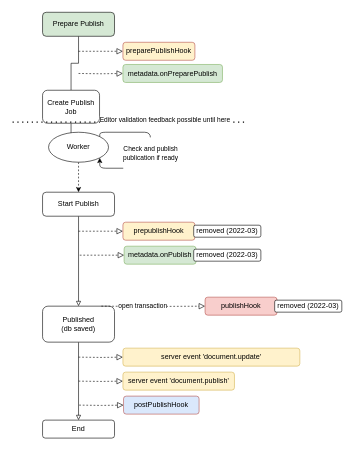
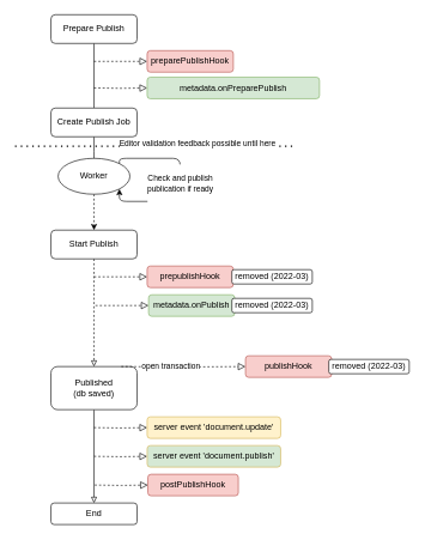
- <mxCell id="3" value="Prepare Publish" style="rounded=1;whiteSpace=wrap;html=1;fontSize=12;glass=0;strokeWidth=1;shadow=0;fillColor=#d5e8d4;" parent="1" vertex="1"><mxGeometry x="70" y="20" width="120" height="40" as="geometry" /></mxCell>
+ <mxCell id="3" value="Prepare Publish" style="rounded=1;whiteSpace=wrap;html=1;fontSize=12;glass=0;strokeWidth=1;shadow=0;" parent="1" vertex="1"><mxGeometry x="70" y="20" width="120" height="40" as="geometry" /></mxCell>
- <mxCell id="5" value="preparePublishHook" style="rounded=1;whiteSpace=wrap;html=1;fontSize=12;glass=0;strokeWidth=1;shadow=0;fillColor=#fff2cc;strokeColor=#b85450;" parent="1" vertex="1"><mxGeometry x="204" y="70" width="120" height="30" as="geometry" /></mxCell>
+ <mxCell id="5" value="preparePublishHook" style="rounded=1;whiteSpace=wrap;html=1;fontSize=12;glass=0;strokeWidth=1;shadow=0;fillColor=#f8cecc;strokeColor=#b85450;" parent="1" vertex="1"><mxGeometry x="204" y="70" width="120" height="30" as="geometry" /></mxCell>
- <mxCell id="7" value="metadata.onPreparePublish" style="rounded=1;whiteSpace=wrap;html=1;fontSize=12;glass=0;strokeWidth=1;shadow=0;fillColor=#d5e8d4;strokeColor=#82b366;" parent="1" vertex="1"><mxGeometry x="204" y="107" width="166" height="30" as="geometry" /></mxCell>
+ <mxCell id="7" value="metadata.onPreparePublish" style="rounded=1;whiteSpace=wrap;html=1;fontSize=12;glass=0;strokeWidth=1;shadow=0;fillColor=#d5e8d4;strokeColor=#82b366;" parent="1" vertex="1"><mxGeometry x="204" y="107" width="240" height="30" as="geometry" /></mxCell>
- <mxCell id="9" value="Create Publish Job" style="rounded=1;whiteSpace=wrap;html=1;fontSize=12;glass=0;strokeWidth=1;shadow=0;" parent="1" vertex="1"><mxGeometry x="70" y="150" width="95" height="55" as="geometry" /></mxCell>
+ <mxCell id="9" value="Create Publish Job" style="rounded=1;whiteSpace=wrap;html=1;fontSize=12;glass=0;strokeWidth=1;shadow=0;" parent="1" vertex="1"><mxGeometry x="70" y="150" width="120" height="40" as="geometry" /></mxCell>
- <mxCell id="15" value="prepublishHook" style="rounded=1;whiteSpace=wrap;html=1;fontSize=12;glass=0;strokeWidth=1;shadow=0;fillColor=#fff2cc;strokeColor=#b85450;" parent="1" vertex="1"><mxGeometry x="204" y="370" width="120" height="30" as="geometry" /></mxCell>
+ <mxCell id="15" value="prepublishHook" style="rounded=1;whiteSpace=wrap;html=1;fontSize=12;glass=0;strokeWidth=1;shadow=0;fillColor=#f8cecc;strokeColor=#b85450;" parent="1" vertex="1"><mxGeometry x="204" y="370" width="120" height="30" as="geometry" /></mxCell>
- <mxCell id="10" value="" style="edgeStyle=orthogonalEdgeStyle;rounded=0;orthogonalLoop=1;jettySize=auto;html=1;endArrow=block;endFill=0;strokeColor=#000000;" parent="1" source="11" target="13" edge="1"><mxGeometry relative="1" as="geometry" /></mxCell>
+ <mxCell id="10" value="" style="edgeStyle=orthogonalEdgeStyle;rounded=0;orthogonalLoop=1;jettySize=auto;html=1;endArrow=block;endFill=0;strokeColor=#000000;dashed=1;" parent="1" source="11" target="13" edge="1"><mxGeometry relative="1" as="geometry" /></mxCell>
- <mxCell id="22" value="server event 'document.update'" style="rounded=1;whiteSpace=wrap;html=1;fontSize=12;glass=0;strokeWidth=1;shadow=0;fillColor=#fff2cc;strokeColor=#d6b656;" parent="1" vertex="1"><mxGeometry x="204" y="580" width="295" height="30" as="geometry" /></mxCell>
+ <mxCell id="22" value="server event 'document.update'" style="rounded=1;whiteSpace=wrap;html=1;fontSize=12;glass=0;strokeWidth=1;shadow=0;fillColor=#fff2cc;strokeColor=#d6b656;" parent="1" vertex="1"><mxGeometry x="204" y="580" width="186" height="30" as="geometry" /></mxCell>
- <mxCell id="24" value="server event 'document.publish'" style="rounded=1;whiteSpace=wrap;html=1;fontSize=12;glass=0;strokeWidth=1;shadow=0;fillColor=#fff2cc;strokeColor=#d6b656;" parent="1" vertex="1"><mxGeometry x="204" y="620" width="186" height="30" as="geometry" /></mxCell>
+ <mxCell id="24" value="server event 'document.publish'" style="rounded=1;whiteSpace=wrap;html=1;fontSize=12;glass=0;strokeWidth=1;shadow=0;fillColor=#d5e8d4;strokeColor=#d6b656;" parent="1" vertex="1"><mxGeometry x="204" y="620" width="186" height="30" as="geometry" /></mxCell>
- <mxCell id="26" value="postPublishHook" style="rounded=1;whiteSpace=wrap;html=1;fontSize=12;glass=0;strokeWidth=1;shadow=0;fillColor=#dae8fc;strokeColor=#b85450;" parent="1" vertex="1"><mxGeometry x="205" y="660" width="126" height="30" as="geometry" /></mxCell>
+ <mxCell id="26" value="postPublishHook" style="rounded=1;whiteSpace=wrap;html=1;fontSize=12;glass=0;strokeWidth=1;shadow=0;fillColor=#f8cecc;strokeColor=#b85450;" parent="1" vertex="1"><mxGeometry x="205" y="660" width="126" height="30" as="geometry" /></mxCell>
